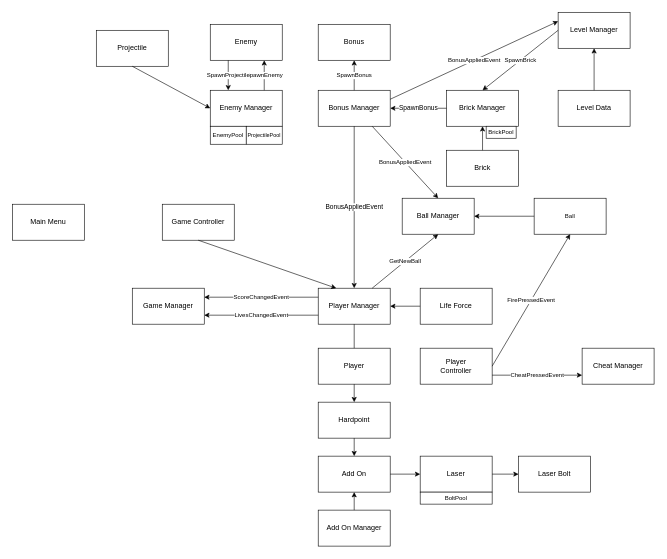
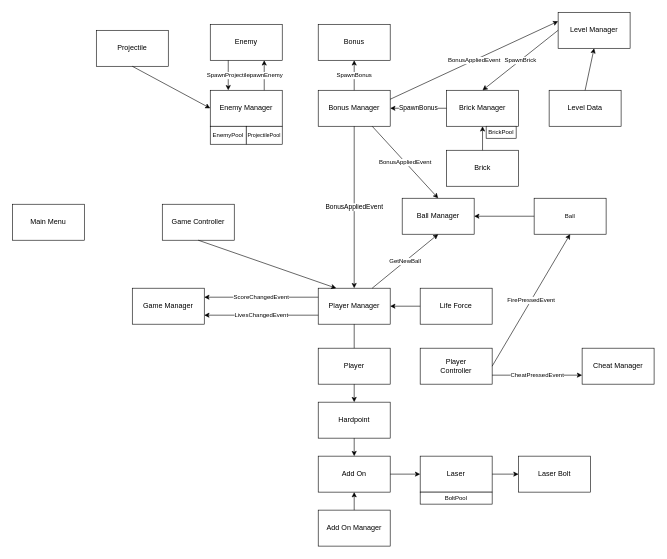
- <mxCell id="6" value="Level Data" style="rounded=0;whiteSpace=wrap;html=1;" parent="1" vertex="1"><mxGeometry x="930" y="150" width="120" height="60" as="geometry" /></mxCell>
+ <mxCell id="6" value="Level Data" style="rounded=0;whiteSpace=wrap;html=1;" parent="1" vertex="1"><mxGeometry x="915" y="150" width="120" height="60" as="geometry" /></mxCell>
